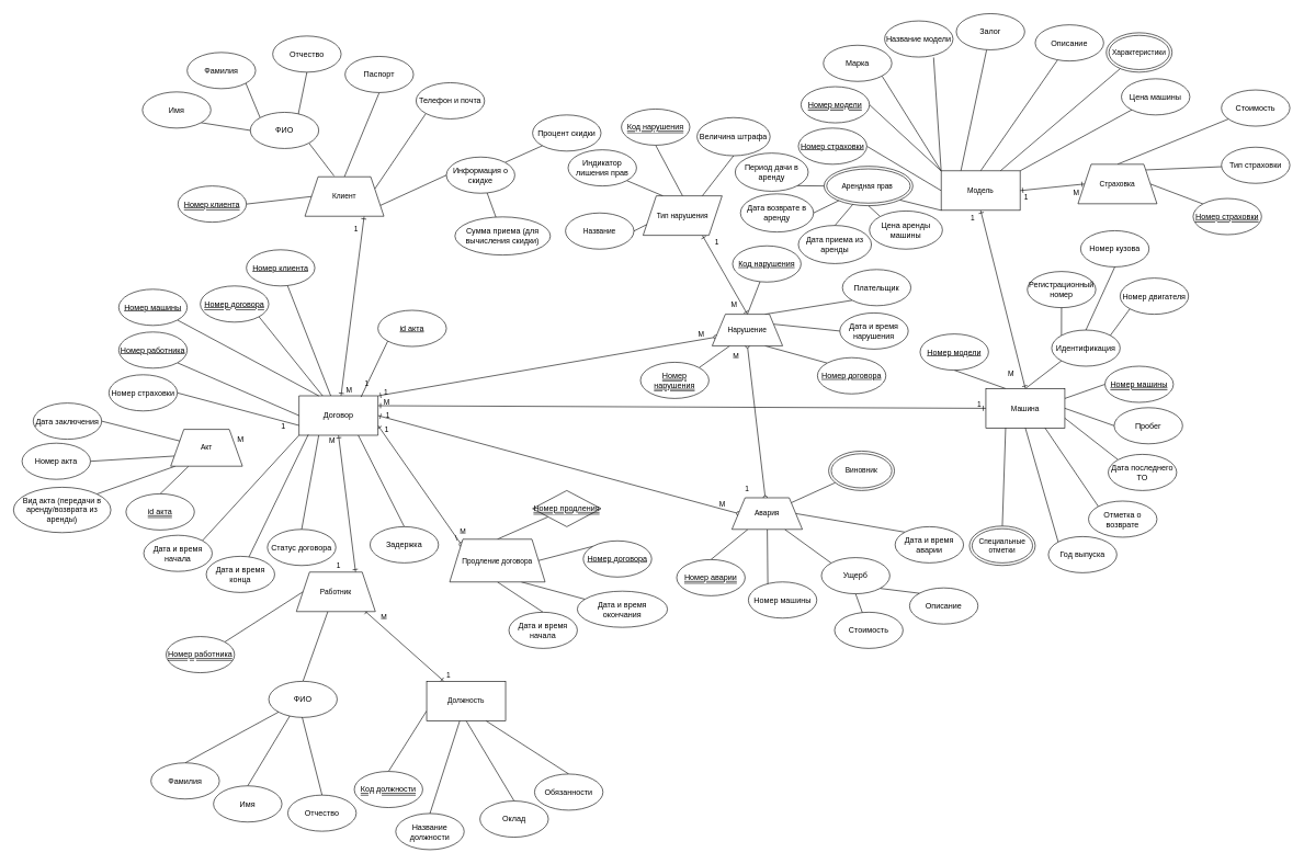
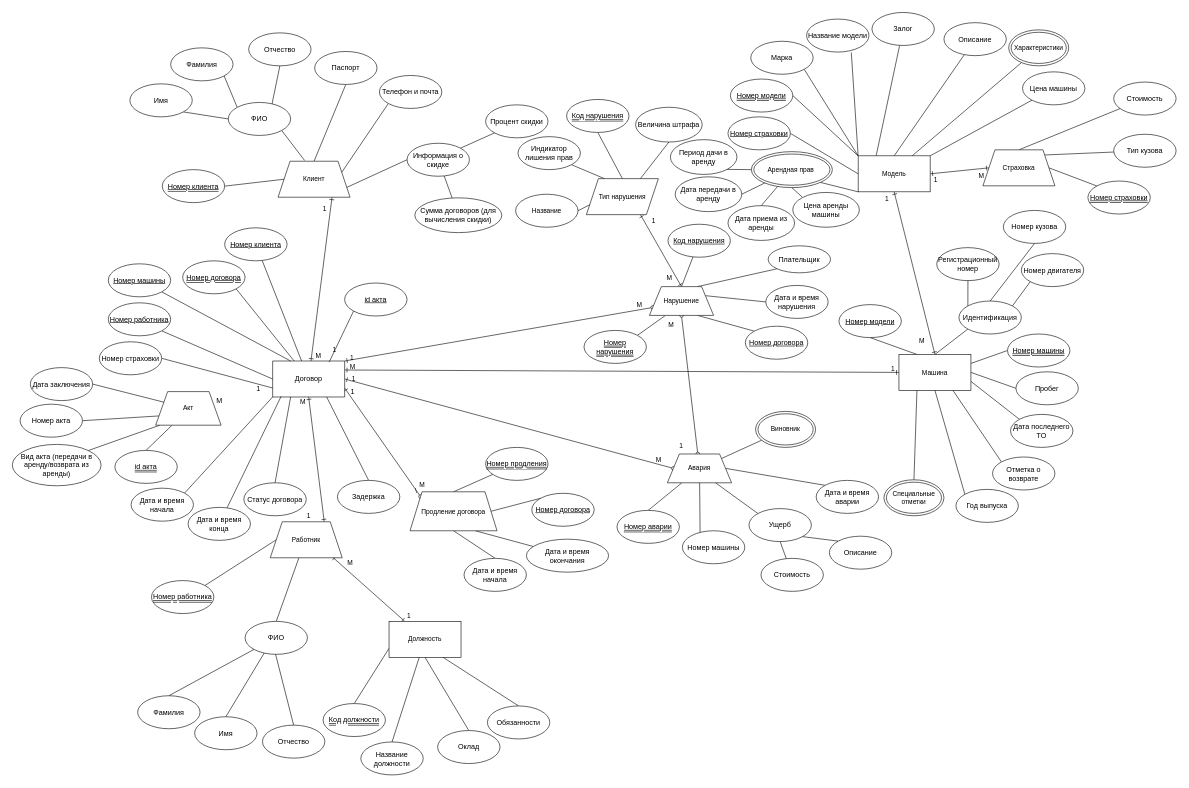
- <mxCell id="154" value="Тип страховки" style="ellipse;whiteSpace=wrap;html=1;" parent="1" vertex="1"><mxGeometry x="1856" y="223" width="104" height="55" as="geometry" /></mxCell>
+ <mxCell id="154" value="Тип кузова" style="ellipse;whiteSpace=wrap;html=1;" parent="1" vertex="1"><mxGeometry x="1856" y="223" width="104" height="55" as="geometry" /></mxCell>
- <mxCell id="196" value="Дата возврате в аренду" style="ellipse;whiteSpace=wrap;html=1;" parent="1" vertex="1"><mxGeometry x="1125" y="294" width="111" height="58" as="geometry" /></mxCell>
+ <mxCell id="196" value="Дата передачи в аренду" style="ellipse;whiteSpace=wrap;html=1;" parent="1" vertex="1"><mxGeometry x="1125" y="294" width="111" height="58" as="geometry" /></mxCell>
- <mxCell id="42" value="Сумма приема (для вычисления скидки)" style="ellipse;whiteSpace=wrap;html=1;" parent="1" vertex="1"><mxGeometry x="691" y="329" width="145" height="58" as="geometry" /></mxCell>
+ <mxCell id="42" value="Сумма договоров (для вычисления скидки)" style="ellipse;whiteSpace=wrap;html=1;" parent="1" vertex="1"><mxGeometry x="691" y="329" width="145" height="58" as="geometry" /></mxCell>
- <mxCell id="112" value="Номер кузова" style="ellipse;whiteSpace=wrap;html=1;perimeterSpacing=0;shadow=0;" parent="1" vertex="1"><mxGeometry x="1642" y="350" width="104" height="55" as="geometry" /></mxCell>
+ <mxCell id="112" value="Номер кузова" style="ellipse;whiteSpace=wrap;html=1;perimeterSpacing=0;shadow=0;" parent="1" vertex="1"><mxGeometry x="1672" y="350" width="104" height="55" as="geometry" /></mxCell>
- <mxCell id="103" value="Плательщик" style="ellipse;whiteSpace=wrap;html=1;" parent="1" vertex="1"><mxGeometry x="1280" y="409" width="104" height="55" as="geometry" /></mxCell>
+ <mxCell id="103" value="Плательщик" style="ellipse;whiteSpace=wrap;html=1;" parent="1" vertex="1"><mxGeometry x="1280" y="409" width="104" height="45" as="geometry" /></mxCell>
- <mxCell id="71" value="&lt;p style=&quot;text-decoration: underline double;&quot;&gt;Номер продления&lt;/p&gt;" style="rhombus;whiteSpace=wrap;html=1;" parent="1" vertex="1"><mxGeometry x="809" y="745" width="104" height="55" as="geometry" /></mxCell>
+ <mxCell id="71" value="&lt;p style=&quot;text-decoration: underline double;&quot;&gt;Номер продления&lt;/p&gt;" style="ellipse;whiteSpace=wrap;html=1;" parent="1" vertex="1"><mxGeometry x="809" y="745" width="104" height="55" as="geometry" /></mxCell>
